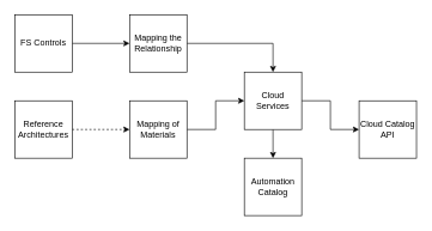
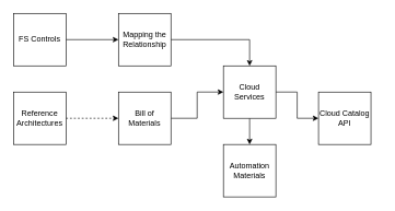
- <mxCell id="12" value="Mapping of Materials" style="whiteSpace=wrap;html=1;aspect=fixed;" vertex="1" parent="1"><mxGeometry x="180" y="140" width="80" height="80" as="geometry" /></mxCell>
+ <mxCell id="12" value="Bill of Materials" style="whiteSpace=wrap;html=1;aspect=fixed;" vertex="1" parent="1"><mxGeometry x="180" y="140" width="80" height="80" as="geometry" /></mxCell>
- <mxCell id="13" value="Cloud Catalog API" style="whiteSpace=wrap;html=1;aspect=fixed;" vertex="1" parent="1"><mxGeometry x="500" y="140" width="80" height="80" as="geometry" /></mxCell>
+ <mxCell id="13" value="Cloud Catalog API" style="whiteSpace=wrap;html=1;aspect=fixed;" vertex="1" parent="1"><mxGeometry x="485" y="140" width="80" height="80" as="geometry" /></mxCell>
- <mxCell id="14" value="Automation&lt;br&gt;Catalog" style="whiteSpace=wrap;html=1;aspect=fixed;" vertex="1" parent="1"><mxGeometry x="340" y="220" width="80" height="80" as="geometry" /></mxCell>
+ <mxCell id="14" value="Automation&lt;br&gt;Materials" style="whiteSpace=wrap;html=1;aspect=fixed;" vertex="1" parent="1"><mxGeometry x="340" y="220" width="80" height="80" as="geometry" /></mxCell>
